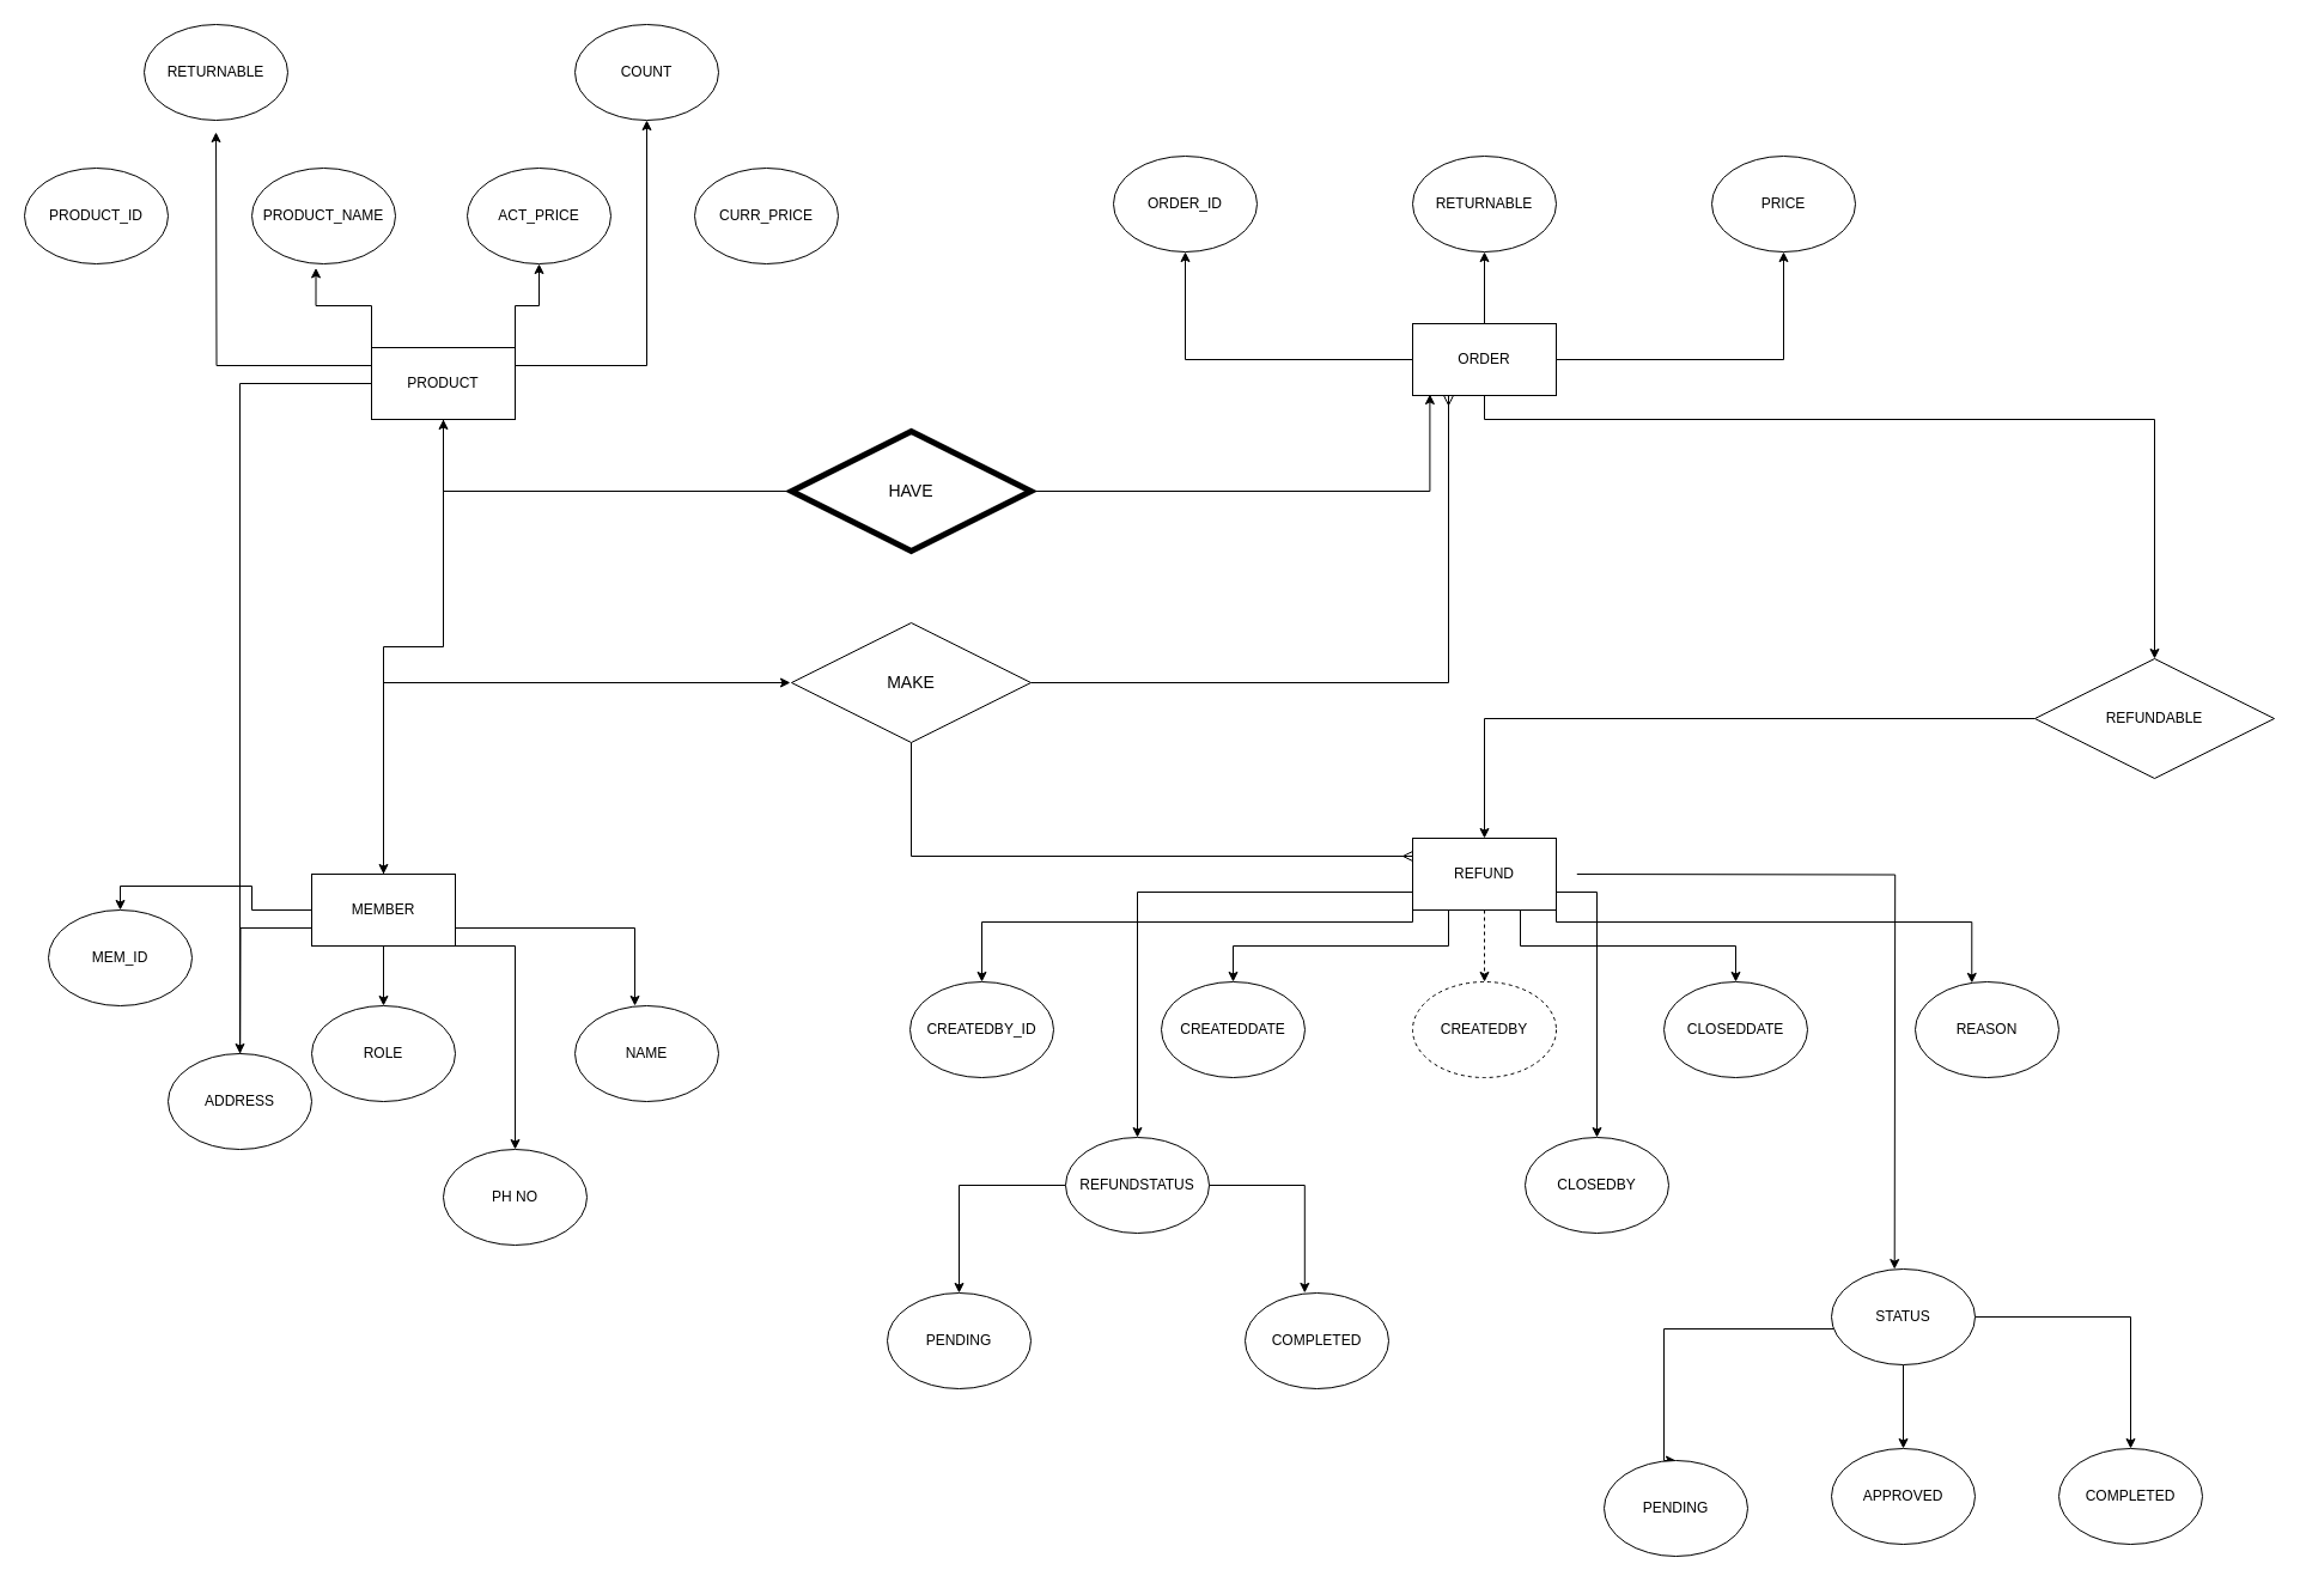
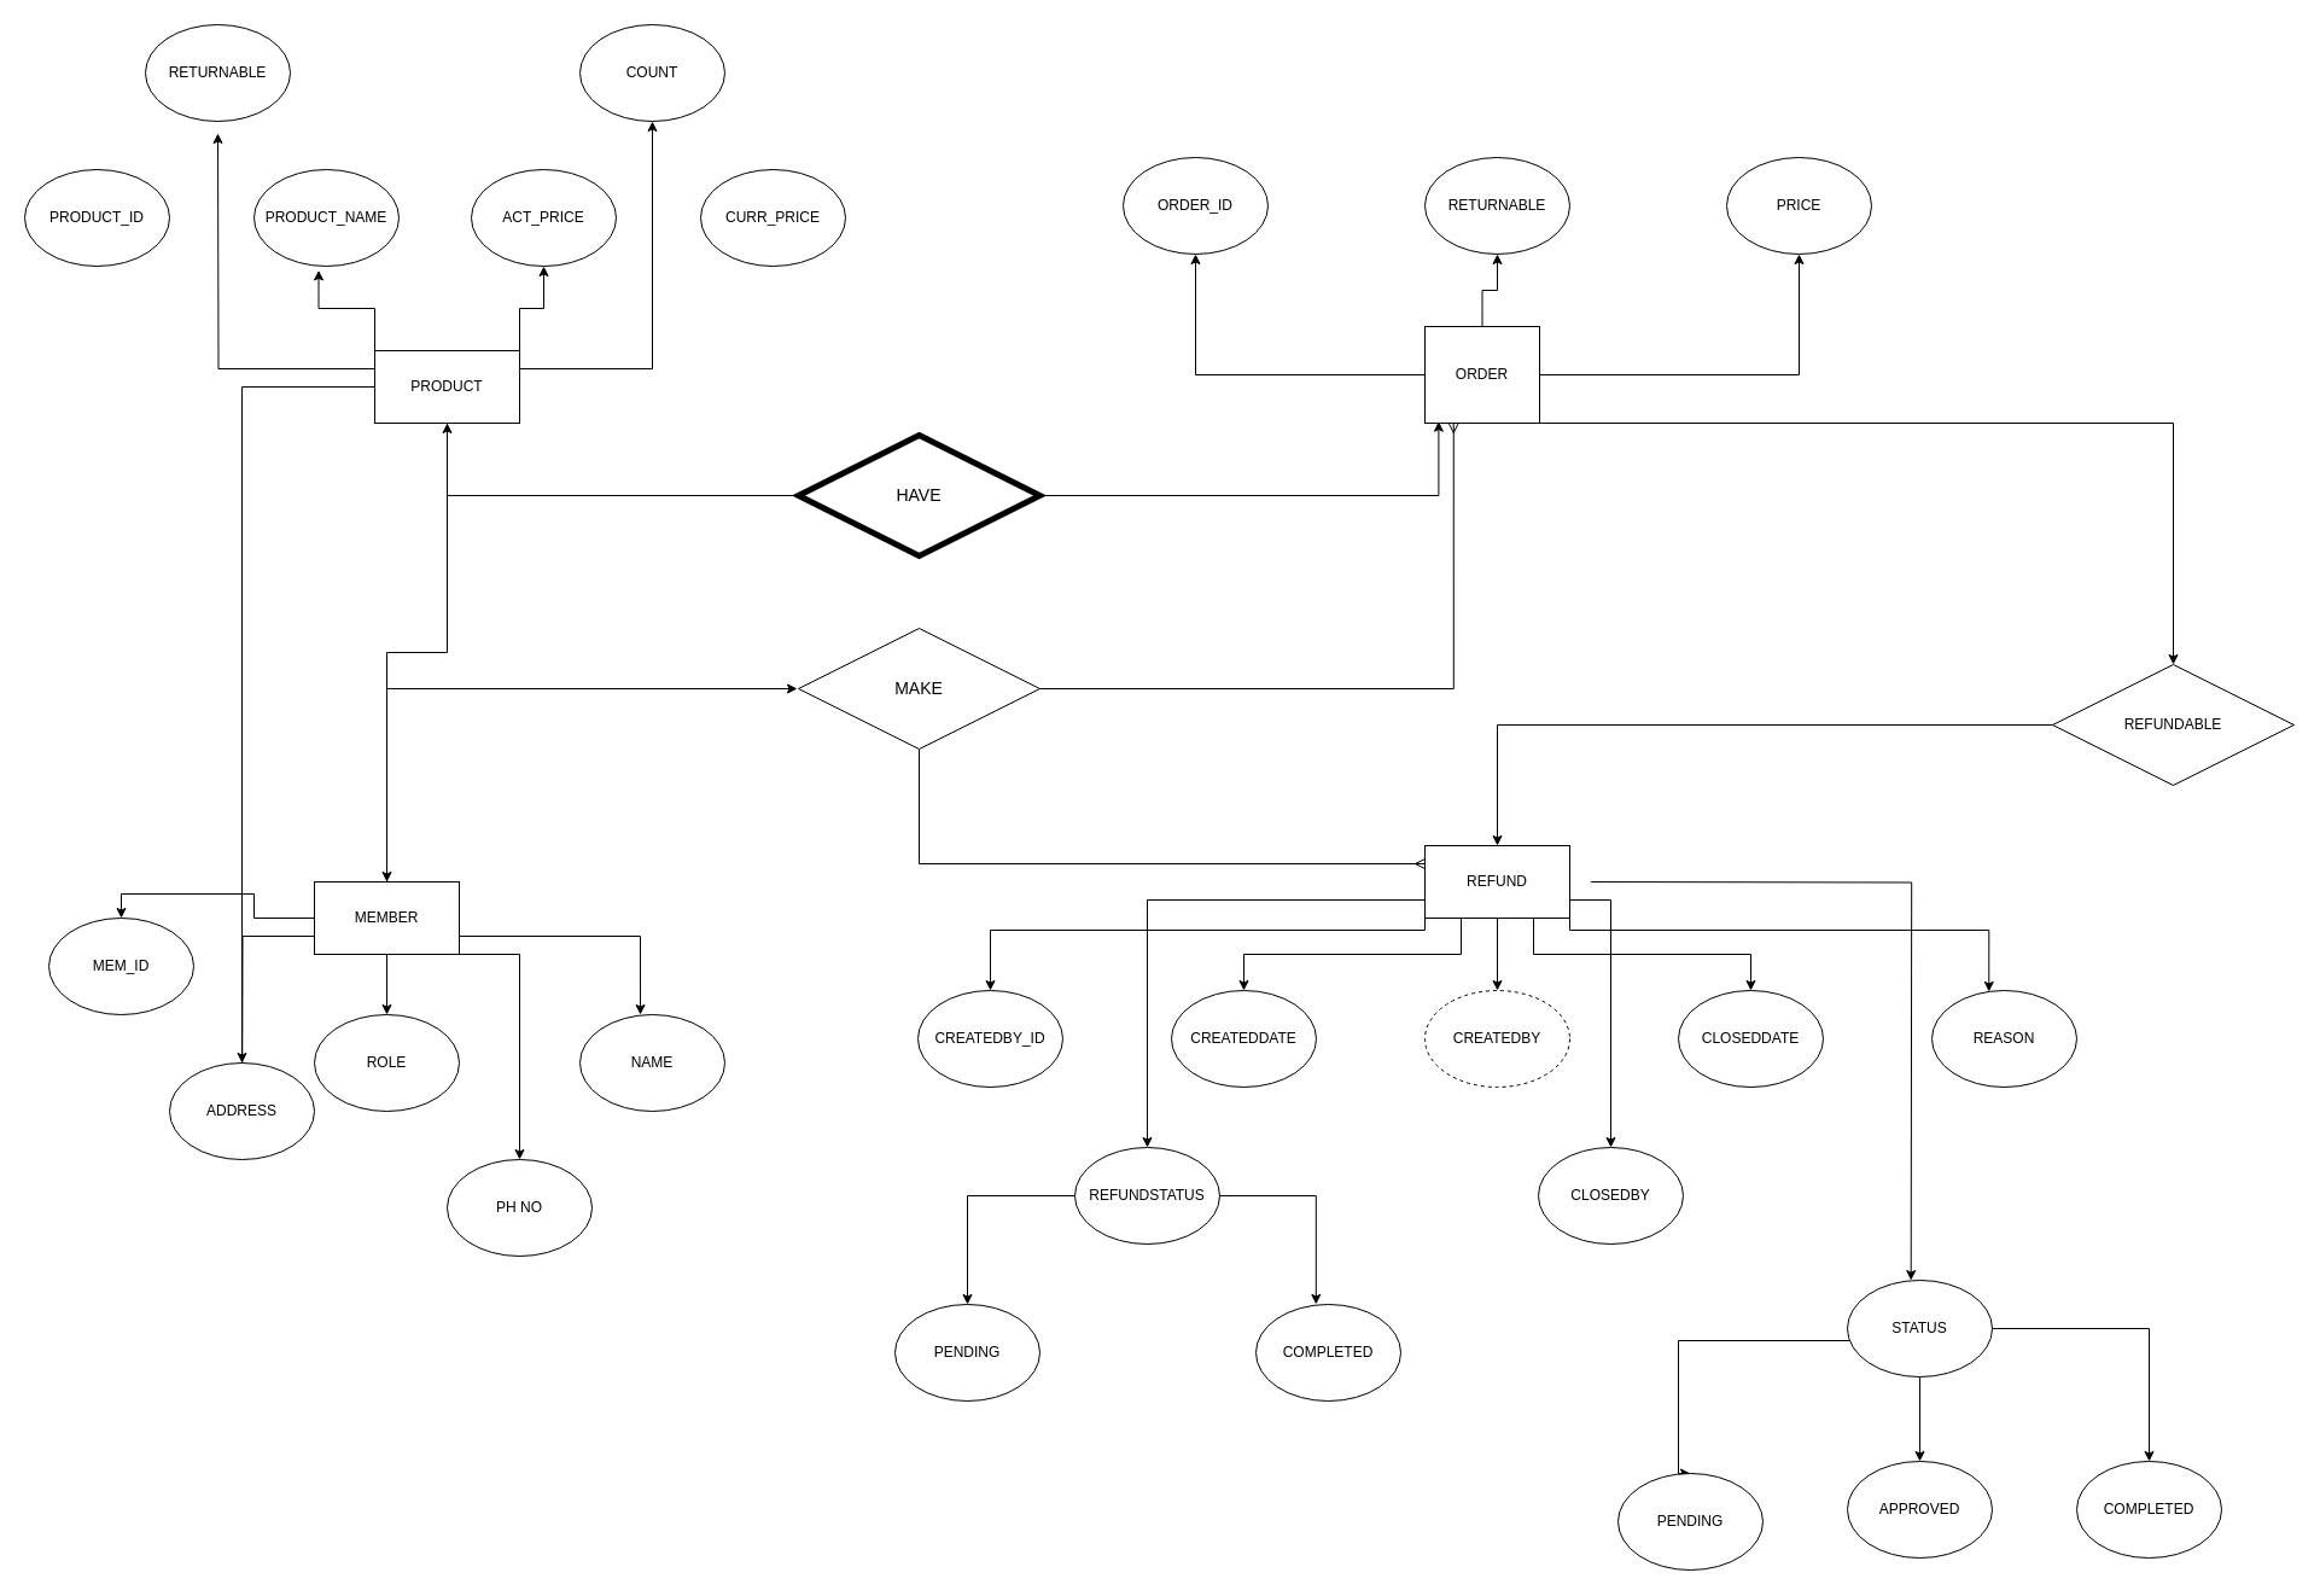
- <mxCell id="19" value="ORDER" style="rounded=0;whiteSpace=wrap;html=1;" vertex="1" parent="1"><mxGeometry x="1180" y="270" width="120" height="60" as="geometry" /></mxCell>
+ <mxCell id="19" value="ORDER" style="rounded=0;whiteSpace=wrap;html=1;" vertex="1" parent="1"><mxGeometry x="1180" y="270" width="95" height="80" as="geometry" /></mxCell>
- <mxCell id="23" value="" style="edgeStyle=orthogonalEdgeStyle;rounded=0;orthogonalLoop=1;jettySize=auto;html=1;dashed=1;" edge="1" parent="1" source="29" target="31"><mxGeometry relative="1" as="geometry" /></mxCell>
+ <mxCell id="23" value="" style="edgeStyle=orthogonalEdgeStyle;rounded=0;orthogonalLoop=1;jettySize=auto;html=1;" edge="1" parent="1" source="29" target="31"><mxGeometry relative="1" as="geometry" /></mxCell>
